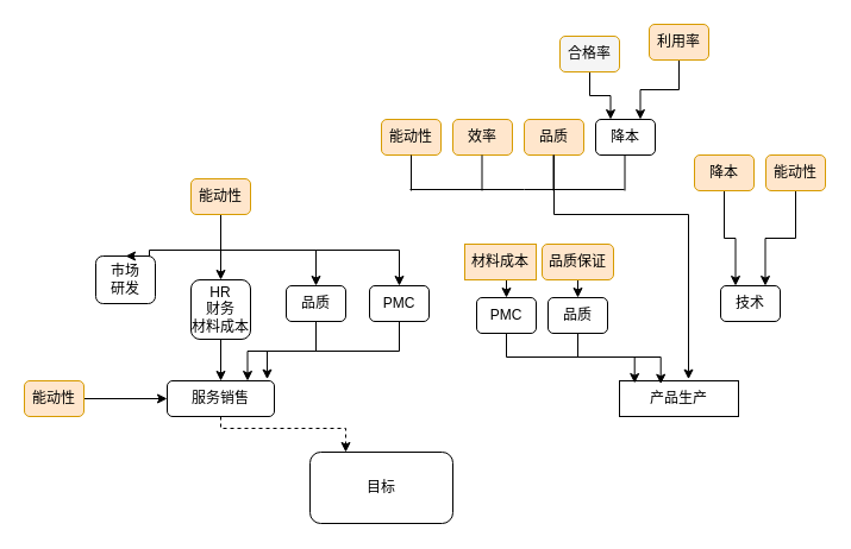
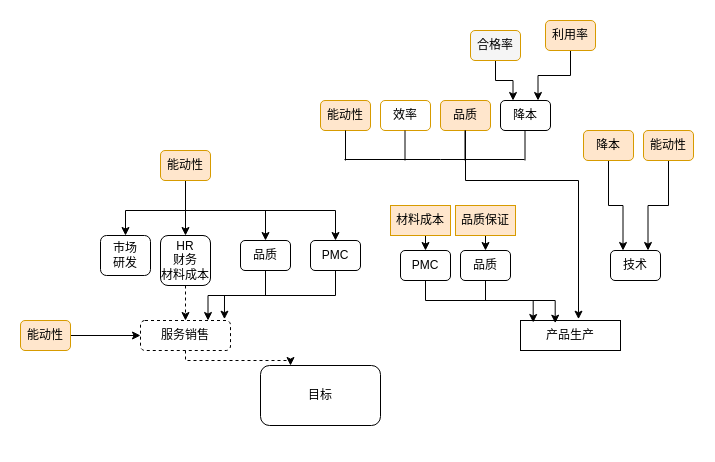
- <mxCell id="26" value="效率" style="rounded=1;whiteSpace=wrap;html=1;fillColor=#ffe6cc;strokeColor=#d79b00;" vertex="1" parent="1"><mxGeometry x="380" y="100" width="50" height="30" as="geometry" /></mxCell>
+ <mxCell id="26" value="效率" style="rounded=1;whiteSpace=wrap;html=1;fillColor=#ffffff;strokeColor=#d79b00;" vertex="1" parent="1"><mxGeometry x="380" y="100" width="50" height="30" as="geometry" /></mxCell>
- <mxCell id="28" value="品质保证" style="rounded=1;whiteSpace=wrap;html=1;fillColor=#ffe6cc;strokeColor=#d79b00;" vertex="1" parent="1"><mxGeometry x="455" y="205" width="60" height="30" as="geometry" /></mxCell>
+ <mxCell id="28" value="品质保证" style="whiteSpace=wrap;html=1;fillColor=#ffe6cc;strokeColor=#d79b00;rounded=0;" vertex="1" parent="1"><mxGeometry x="455" y="205" width="60" height="30" as="geometry" /></mxCell>
- <mxCell id="6" value="市场&lt;div&gt;研发&lt;/div&gt;" style="rounded=1;whiteSpace=wrap;html=1;" vertex="1" parent="1"><mxGeometry x="80" y="215" width="50" height="40" as="geometry" /></mxCell>
+ <mxCell id="6" value="市场&lt;div&gt;研发&lt;/div&gt;" style="rounded=1;whiteSpace=wrap;html=1;" vertex="1" parent="1"><mxGeometry x="100" y="235" width="50" height="40" as="geometry" /></mxCell>
- <mxCell id="13" value="技术" style="rounded=1;whiteSpace=wrap;html=1;" vertex="1" parent="1"><mxGeometry x="605" y="240" width="50" height="30" as="geometry" /></mxCell>
+ <mxCell id="13" value="技术" style="rounded=1;whiteSpace=wrap;html=1;" vertex="1" parent="1"><mxGeometry x="610" y="250" width="50" height="30" as="geometry" /></mxCell>
- <mxCell id="9" style="edgeStyle=orthogonalEdgeStyle;rounded=0;orthogonalLoop=1;jettySize=auto;html=1;exitX=0.5;exitY=1;exitDx=0;exitDy=0;entryX=0.5;entryY=0;entryDx=0;entryDy=0;" edge="1" parent="1" source="10" target="4"><mxGeometry relative="1" as="geometry" /></mxCell>
+ <mxCell id="9" style="edgeStyle=orthogonalEdgeStyle;rounded=0;orthogonalLoop=1;jettySize=auto;html=1;exitX=0.5;exitY=1;exitDx=0;exitDy=0;entryX=0.5;entryY=0;entryDx=0;entryDy=0;dashed=1;" edge="1" parent="1" source="10" target="4"><mxGeometry relative="1" as="geometry" /></mxCell>
- <mxCell id="4" value="服务销售" style="rounded=1;whiteSpace=wrap;html=1;" vertex="1" parent="1"><mxGeometry x="140" y="320" width="90" height="30" as="geometry" /></mxCell>
+ <mxCell id="4" value="服务销售" style="rounded=1;whiteSpace=wrap;html=1;dashed=1;" vertex="1" parent="1"><mxGeometry x="140" y="320" width="90" height="30" as="geometry" /></mxCell>
- <mxCell id="2" value="目标" style="rounded=1;whiteSpace=wrap;html=1;" vertex="1" parent="1"><mxGeometry x="260" y="380" width="120" height="60" as="geometry" /></mxCell>
+ <mxCell id="2" value="目标" style="rounded=1;whiteSpace=wrap;html=1;" vertex="1" parent="1"><mxGeometry x="260" y="365" width="120" height="60" as="geometry" /></mxCell>
